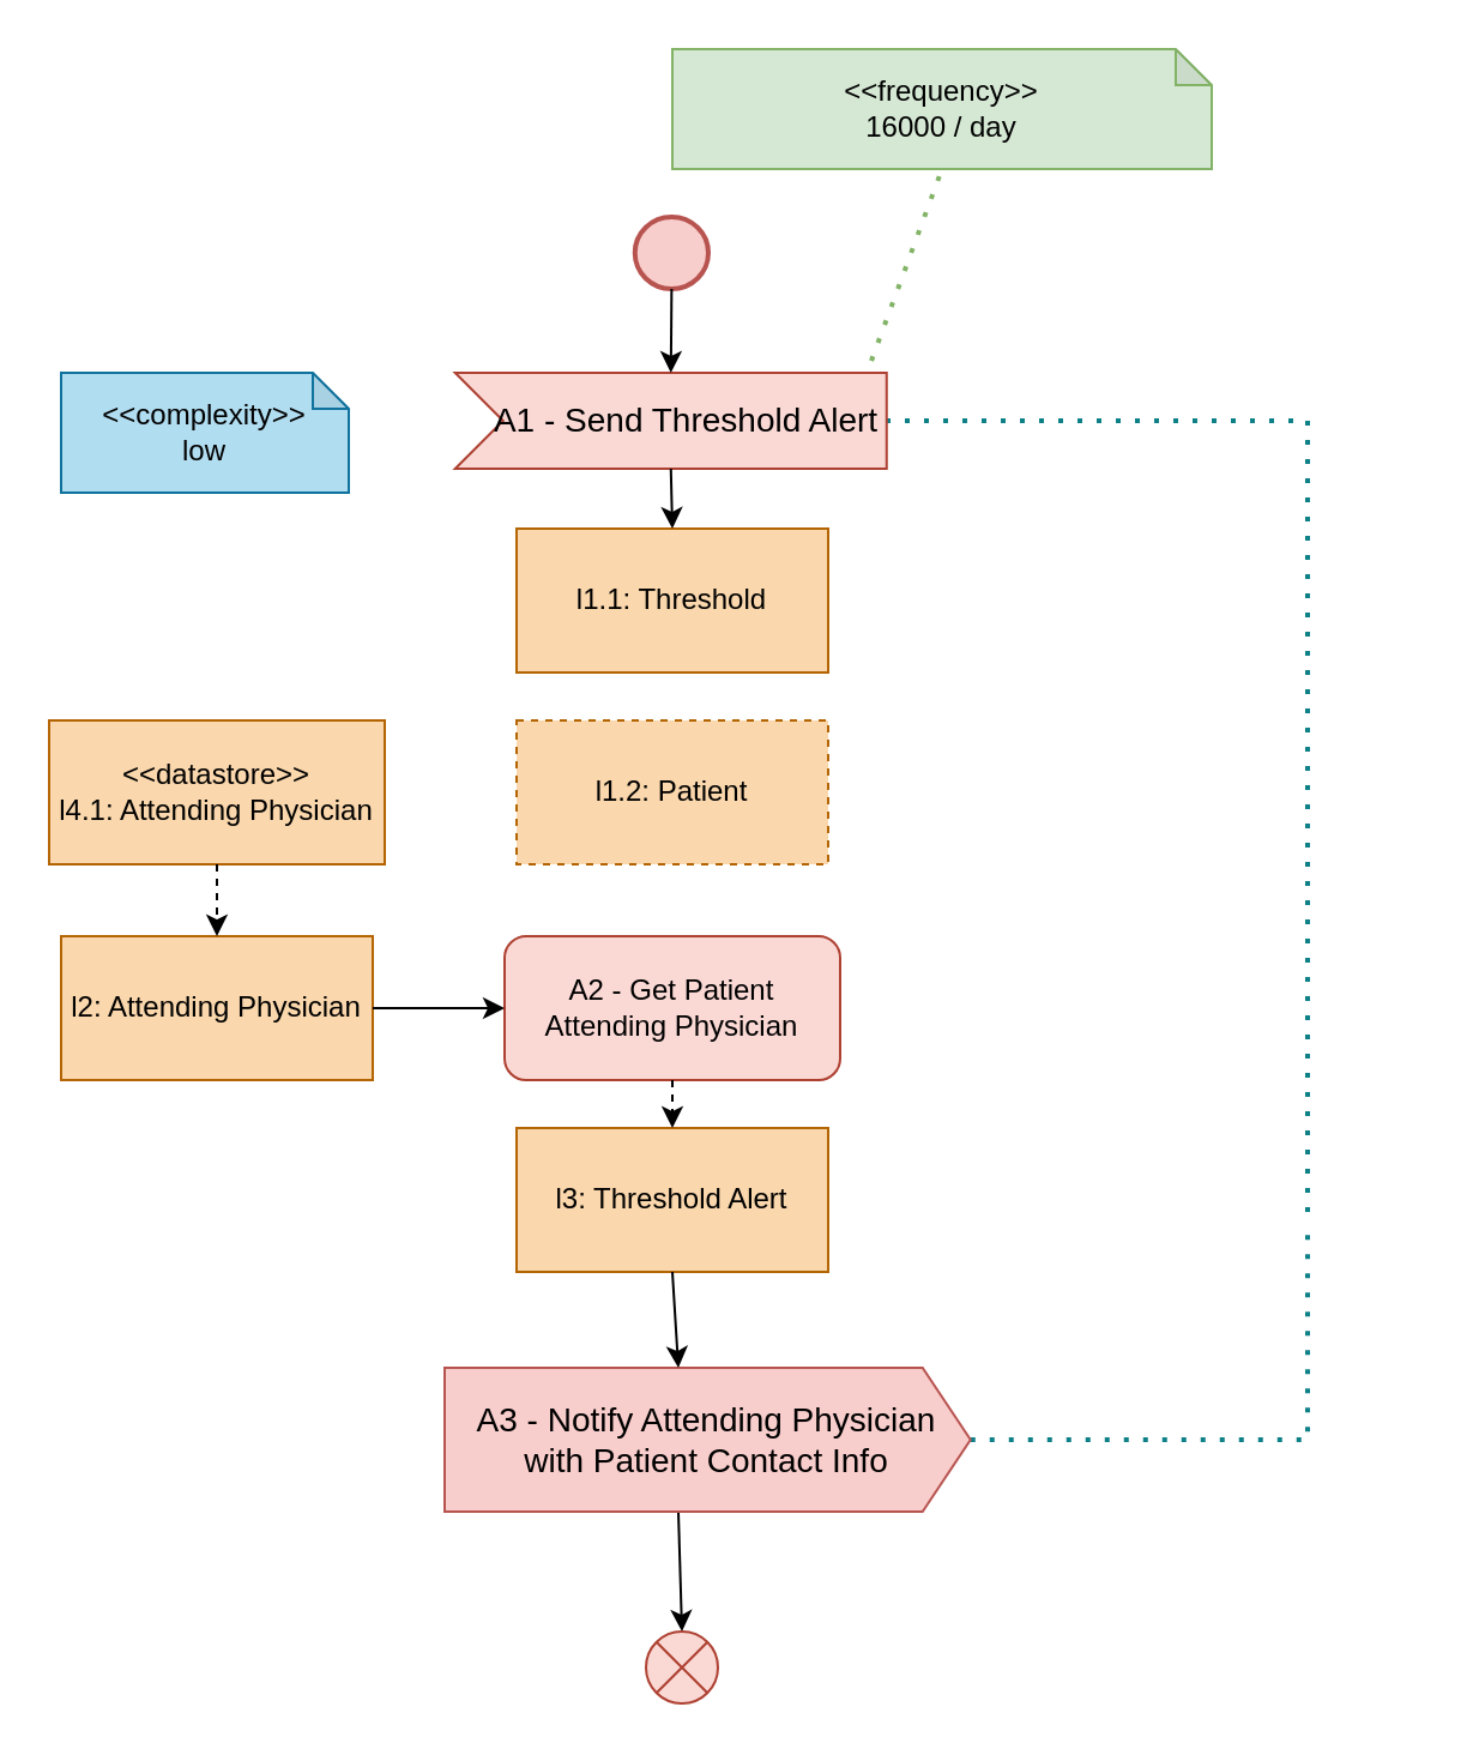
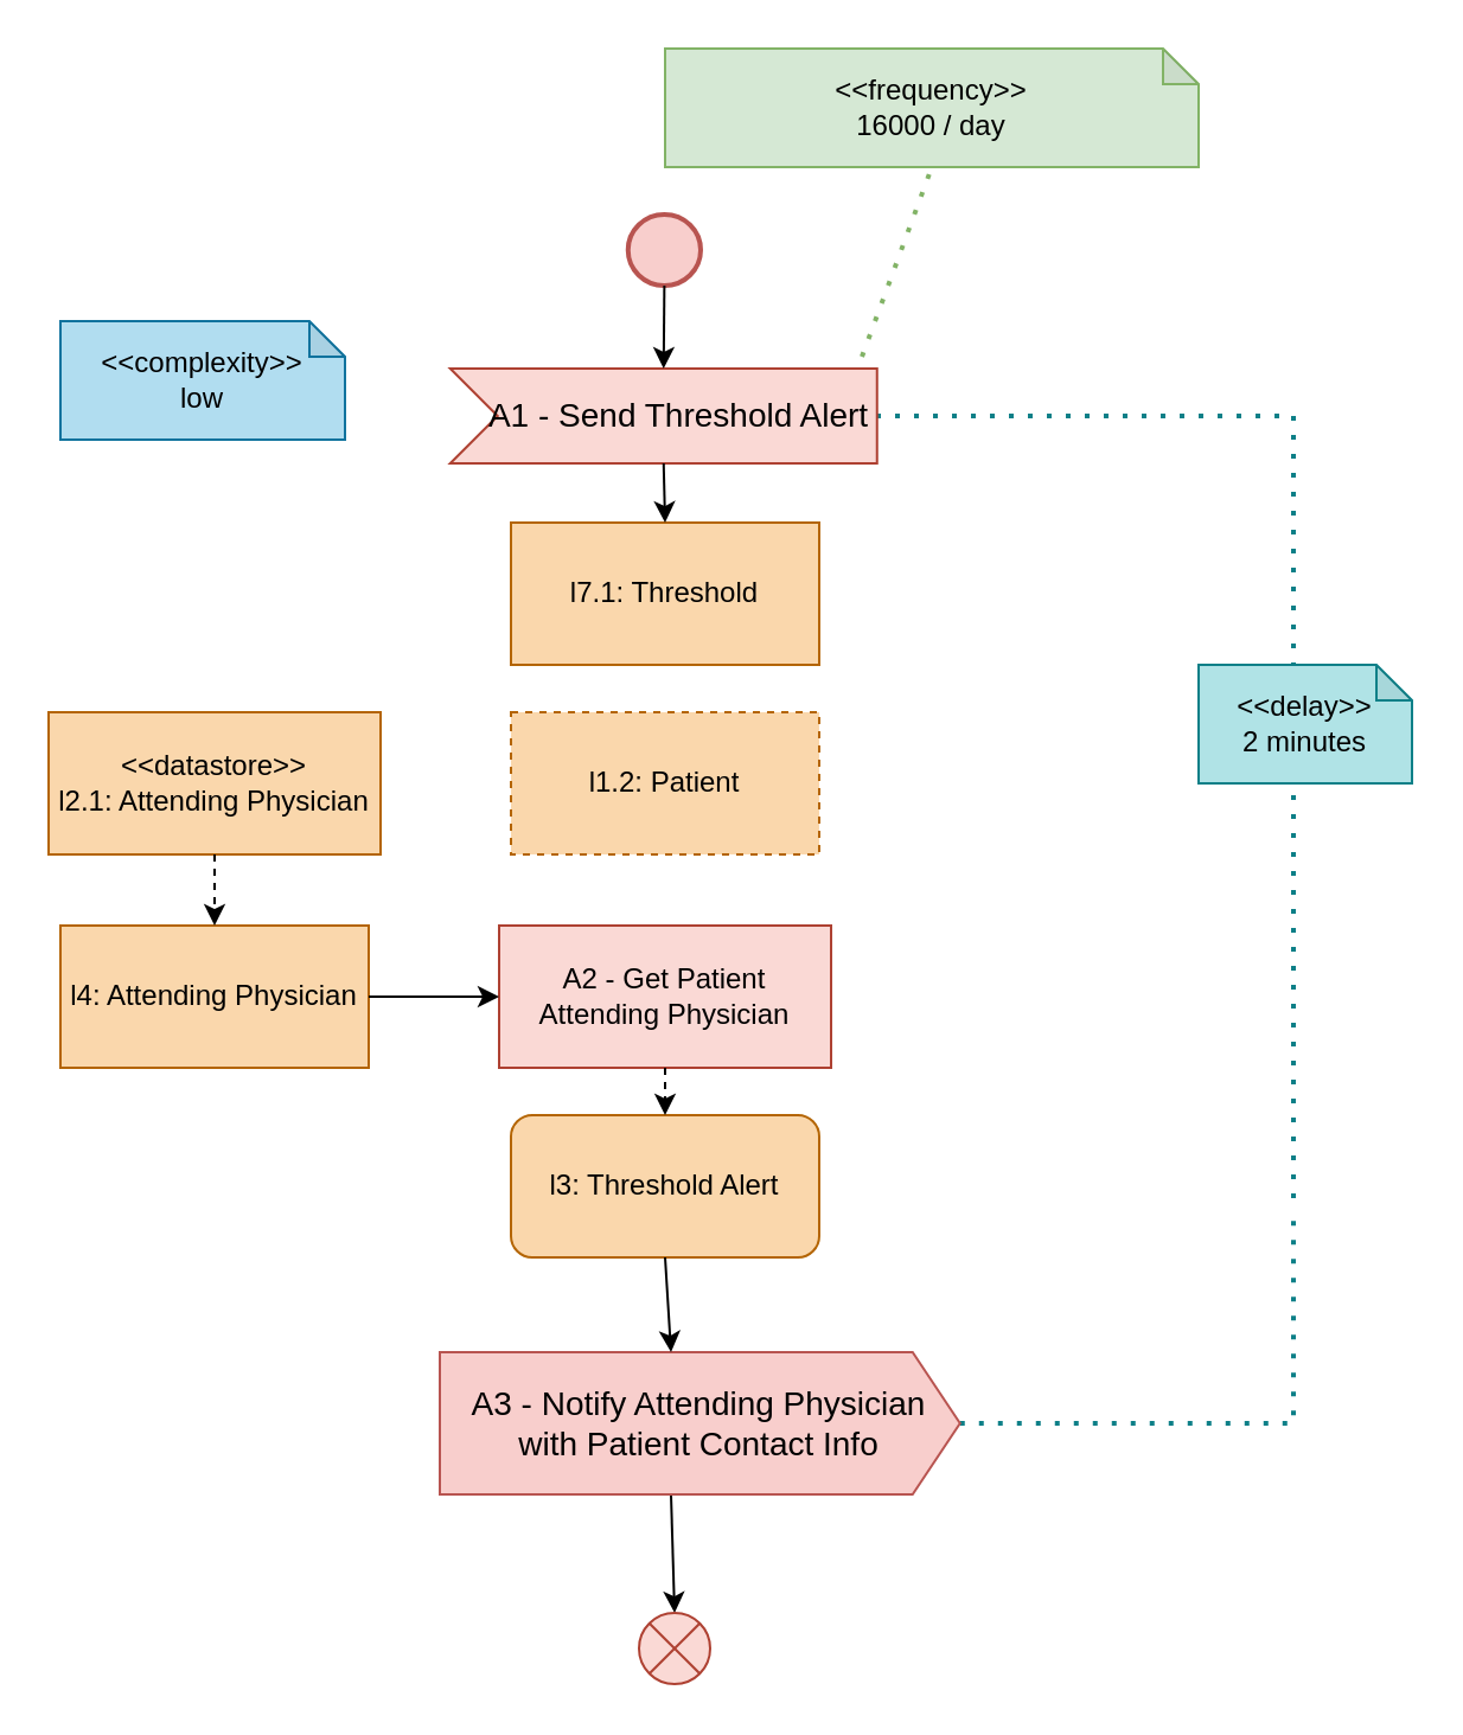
- <mxCell id="10" value="&amp;lt;&amp;lt;complexity&amp;gt;&amp;gt;&lt;br&gt;low" style="shape=note;whiteSpace=wrap;html=1;backgroundOutline=1;darkOpacity=0.05;size=15;fillColor=#b1ddf0;strokeColor=#10739e;" parent="1" vertex="1"><mxGeometry x="25" y="155" width="120" height="50" as="geometry" /></mxCell>
+ <mxCell id="10" value="&amp;lt;&amp;lt;complexity&amp;gt;&amp;gt;&lt;br&gt;low" style="shape=note;whiteSpace=wrap;html=1;backgroundOutline=1;darkOpacity=0.05;size=15;fillColor=#b1ddf0;strokeColor=#10739e;" parent="1" vertex="1"><mxGeometry x="25" y="135" width="120" height="50" as="geometry" /></mxCell>
- <mxCell id="18" value="l1.1: Threshold" style="rounded=0;whiteSpace=wrap;html=1;fillColor=#fad7ac;strokeColor=#b46504;" parent="1" vertex="1"><mxGeometry x="215" y="220" width="130" height="60" as="geometry" /></mxCell>
+ <mxCell id="18" value="l7.1: Threshold" style="rounded=0;whiteSpace=wrap;html=1;fillColor=#fad7ac;strokeColor=#b46504;" parent="1" vertex="1"><mxGeometry x="215" y="220" width="130" height="60" as="geometry" /></mxCell>
+ <mxCell id="7" value="&amp;lt;&amp;lt;delay&amp;gt;&amp;gt;&lt;br&gt;2 minutes" style="shape=note;whiteSpace=wrap;html=1;backgroundOutline=1;darkOpacity=0.05;size=15;fillColor=#b0e3e6;strokeColor=#0e8088;" parent="1" vertex="1"><mxGeometry x="505" y="280" width="90" height="50" as="geometry" /></mxCell>
- <mxCell id="14" value="&amp;lt;&amp;lt;datastore&amp;gt;&amp;gt;&lt;div&gt;l4.1: Attending Physician&lt;/div&gt;" style="rounded=0;whiteSpace=wrap;html=1;fillColor=#fad7ac;strokeColor=#b46504;" parent="1" vertex="1"><mxGeometry x="20" y="300" width="140" height="60" as="geometry" /></mxCell>
+ <mxCell id="14" value="&amp;lt;&amp;lt;datastore&amp;gt;&amp;gt;&lt;div&gt;l2.1: Attending Physician&lt;/div&gt;" style="rounded=0;whiteSpace=wrap;html=1;fillColor=#fad7ac;strokeColor=#b46504;" parent="1" vertex="1"><mxGeometry x="20" y="300" width="140" height="60" as="geometry" /></mxCell>
- <mxCell id="2" value="l2: Attending Physician" style="rounded=0;whiteSpace=wrap;html=1;fillColor=#fad7ac;strokeColor=#b46504;" parent="1" vertex="1"><mxGeometry x="25" y="390" width="130" height="60" as="geometry" /></mxCell>
+ <mxCell id="2" value="l4: Attending Physician" style="rounded=0;whiteSpace=wrap;html=1;fillColor=#fad7ac;strokeColor=#b46504;" parent="1" vertex="1"><mxGeometry x="25" y="390" width="130" height="60" as="geometry" /></mxCell>
- <mxCell id="12" value="A2 - Get Patient Attending Physician" style="rounded=1;whiteSpace=wrap;html=1;fillColor=#fad9d5;strokeColor=#ae4132;" parent="1" vertex="1"><mxGeometry x="210" y="390" width="140" height="60" as="geometry" /></mxCell>
+ <mxCell id="12" value="A2 - Get Patient Attending Physician" style="whiteSpace=wrap;html=1;fillColor=#fad9d5;strokeColor=#ae4132;rounded=0;" parent="1" vertex="1"><mxGeometry x="210" y="390" width="140" height="60" as="geometry" /></mxCell>
- <mxCell id="21" value="l3: Threshold Alert" style="rounded=0;whiteSpace=wrap;html=1;fillColor=#fad7ac;strokeColor=#b46504;" parent="1" vertex="1"><mxGeometry x="215" y="470" width="130" height="60" as="geometry" /></mxCell>
+ <mxCell id="21" value="l3: Threshold Alert" style="whiteSpace=wrap;html=1;fillColor=#fad7ac;strokeColor=#b46504;rounded=1;" parent="1" vertex="1"><mxGeometry x="215" y="470" width="130" height="60" as="geometry" /></mxCell>
